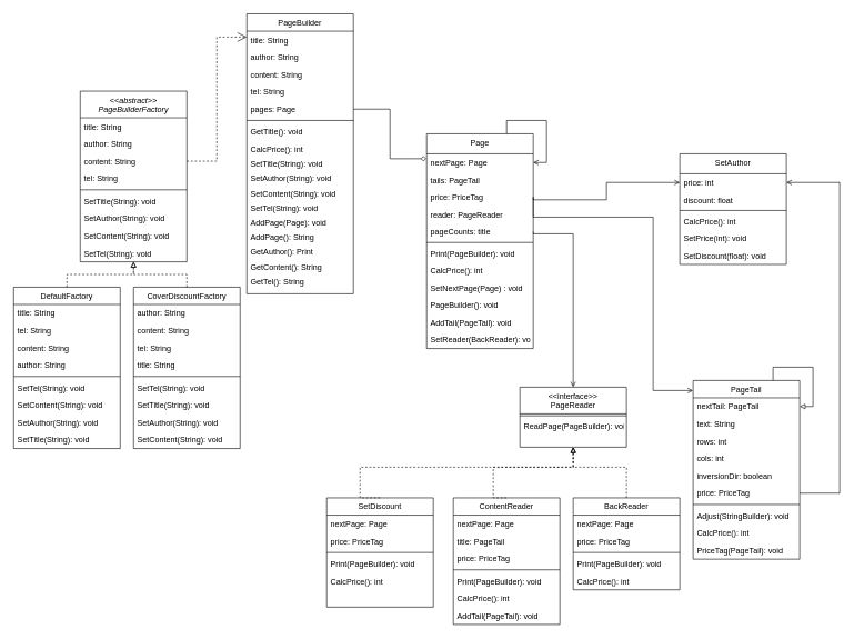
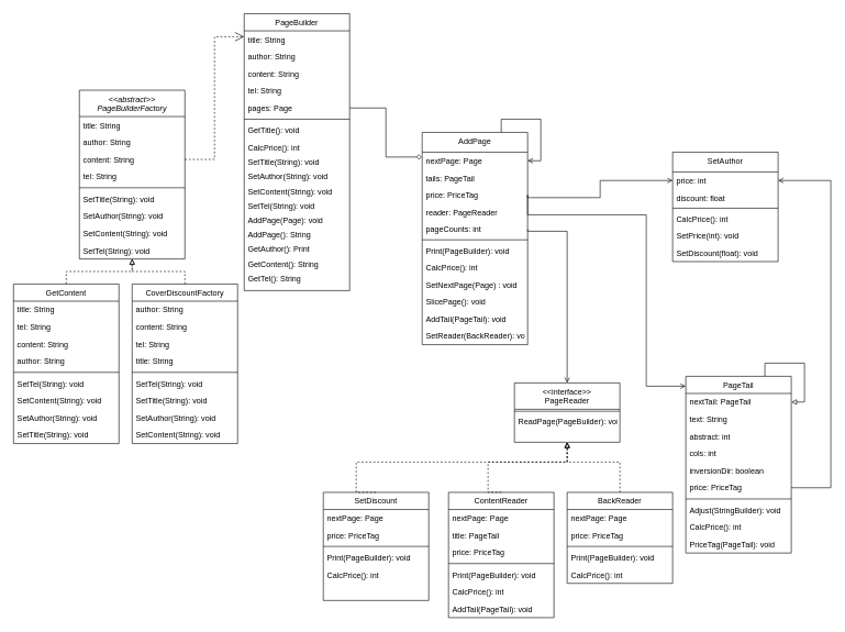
- <mxCell id="30" value="Page" style="swimlane;fontStyle=0;align=center;verticalAlign=top;childLayout=stackLayout;horizontal=1;startSize=30;horizontalStack=0;resizeParent=1;resizeLast=0;collapsible=1;marginBottom=0;rounded=0;shadow=0;strokeWidth=1;" parent="1" vertex="1"><mxGeometry x="640" y="200" width="160" height="322" as="geometry"><mxRectangle x="750" y="60" width="160" height="26" as="alternateBounds" /></mxGeometry></mxCell>
+ <mxCell id="30" value="AddPage" style="swimlane;fontStyle=0;align=center;verticalAlign=top;childLayout=stackLayout;horizontal=1;startSize=30;horizontalStack=0;resizeParent=1;resizeLast=0;collapsible=1;marginBottom=0;rounded=0;shadow=0;strokeWidth=1;" parent="1" vertex="1"><mxGeometry x="640" y="200" width="160" height="322" as="geometry"><mxRectangle x="750" y="60" width="160" height="26" as="alternateBounds" /></mxGeometry></mxCell>
- <mxCell id="35" value="pageCounts: title" style="text;align=left;verticalAlign=top;spacingLeft=4;spacingRight=4;overflow=hidden;rotatable=0;points=[[0,0.5],[1,0.5]];portConstraint=eastwest;" parent="30" vertex="1"><mxGeometry y="134" width="160" height="26" as="geometry" /></mxCell>
+ <mxCell id="35" value="pageCounts: int" style="text;align=left;verticalAlign=top;spacingLeft=4;spacingRight=4;overflow=hidden;rotatable=0;points=[[0,0.5],[1,0.5]];portConstraint=eastwest;" parent="30" vertex="1"><mxGeometry y="134" width="160" height="26" as="geometry" /></mxCell>
- <mxCell id="68" value="DefaultFactory" style="swimlane;fontStyle=0;align=center;verticalAlign=top;childLayout=stackLayout;horizontal=1;startSize=26;horizontalStack=0;resizeParent=1;resizeLast=0;collapsible=1;marginBottom=0;rounded=0;shadow=0;strokeWidth=1;" parent="1" vertex="1"><mxGeometry x="20" y="430" width="160" height="242" as="geometry"><mxRectangle x="550" y="140" width="160" height="26" as="alternateBounds" /></mxGeometry></mxCell>
+ <mxCell id="68" value="GetContent" style="swimlane;fontStyle=0;align=center;verticalAlign=top;childLayout=stackLayout;horizontal=1;startSize=26;horizontalStack=0;resizeParent=1;resizeLast=0;collapsible=1;marginBottom=0;rounded=0;shadow=0;strokeWidth=1;" parent="1" vertex="1"><mxGeometry x="20" y="430" width="160" height="242" as="geometry"><mxRectangle x="550" y="140" width="160" height="26" as="alternateBounds" /></mxGeometry></mxCell>
- <mxCell id="41" value="PageBuilder(): void" style="text;align=left;verticalAlign=top;spacingLeft=4;spacingRight=4;overflow=hidden;rotatable=0;points=[[0,0.5],[1,0.5]];portConstraint=eastwest;" parent="30" vertex="1"><mxGeometry y="244" width="160" height="26" as="geometry" /></mxCell>
+ <mxCell id="41" value="SlicePage(): void" style="text;align=left;verticalAlign=top;spacingLeft=4;spacingRight=4;overflow=hidden;rotatable=0;points=[[0,0.5],[1,0.5]];portConstraint=eastwest;" parent="30" vertex="1"><mxGeometry y="244" width="160" height="26" as="geometry" /></mxCell>
- <mxCell id="93" value="rows: int" style="text;align=left;verticalAlign=top;spacingLeft=4;spacingRight=4;overflow=hidden;rotatable=0;points=[[0,0.5],[1,0.5]];portConstraint=eastwest;" parent="90" vertex="1"><mxGeometry y="78" width="160" height="26" as="geometry" /></mxCell>
+ <mxCell id="93" value="abstract: int" style="text;align=left;verticalAlign=top;spacingLeft=4;spacingRight=4;overflow=hidden;rotatable=0;points=[[0,0.5],[1,0.5]];portConstraint=eastwest;" parent="90" vertex="1"><mxGeometry y="78" width="160" height="26" as="geometry" /></mxCell>
